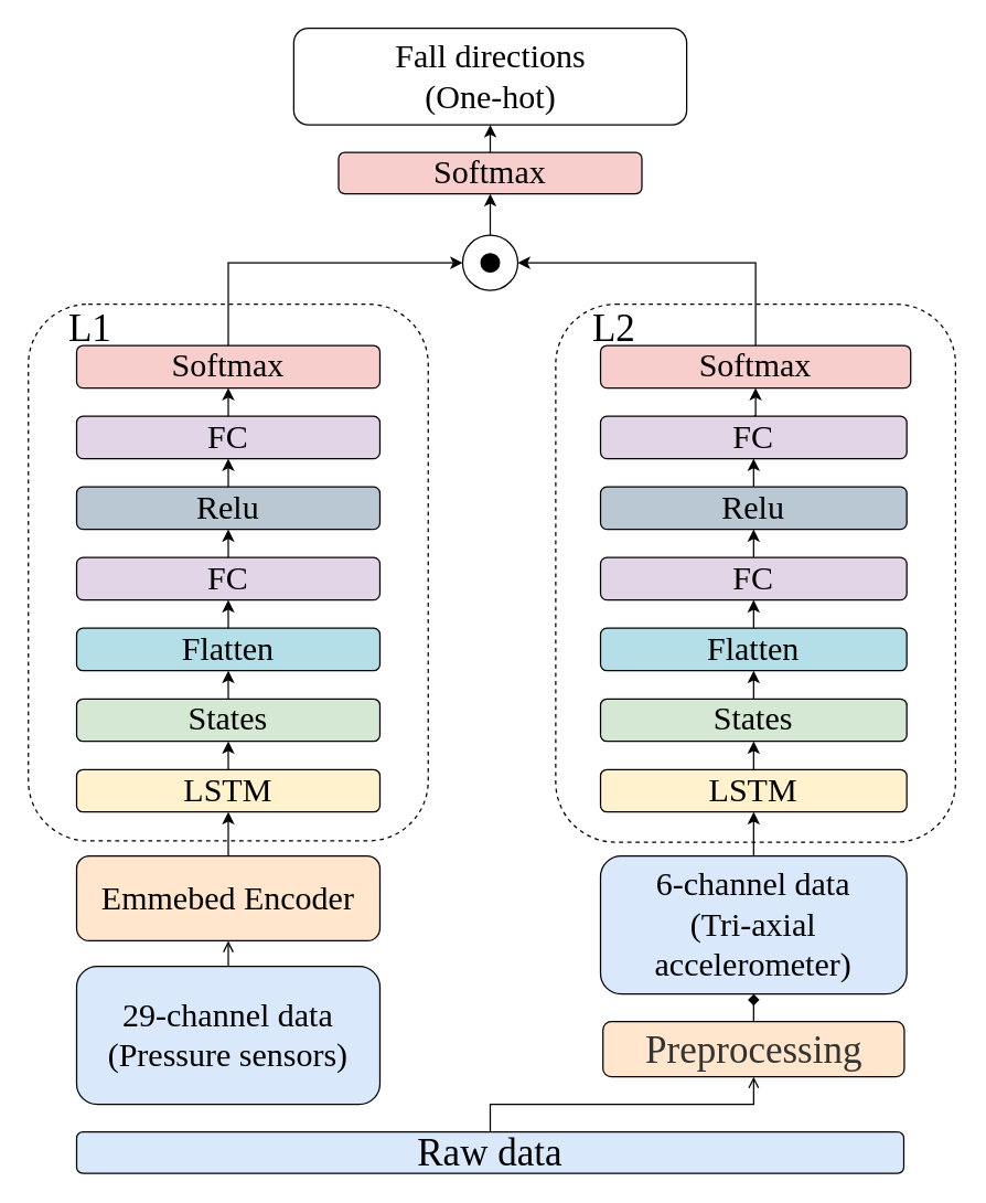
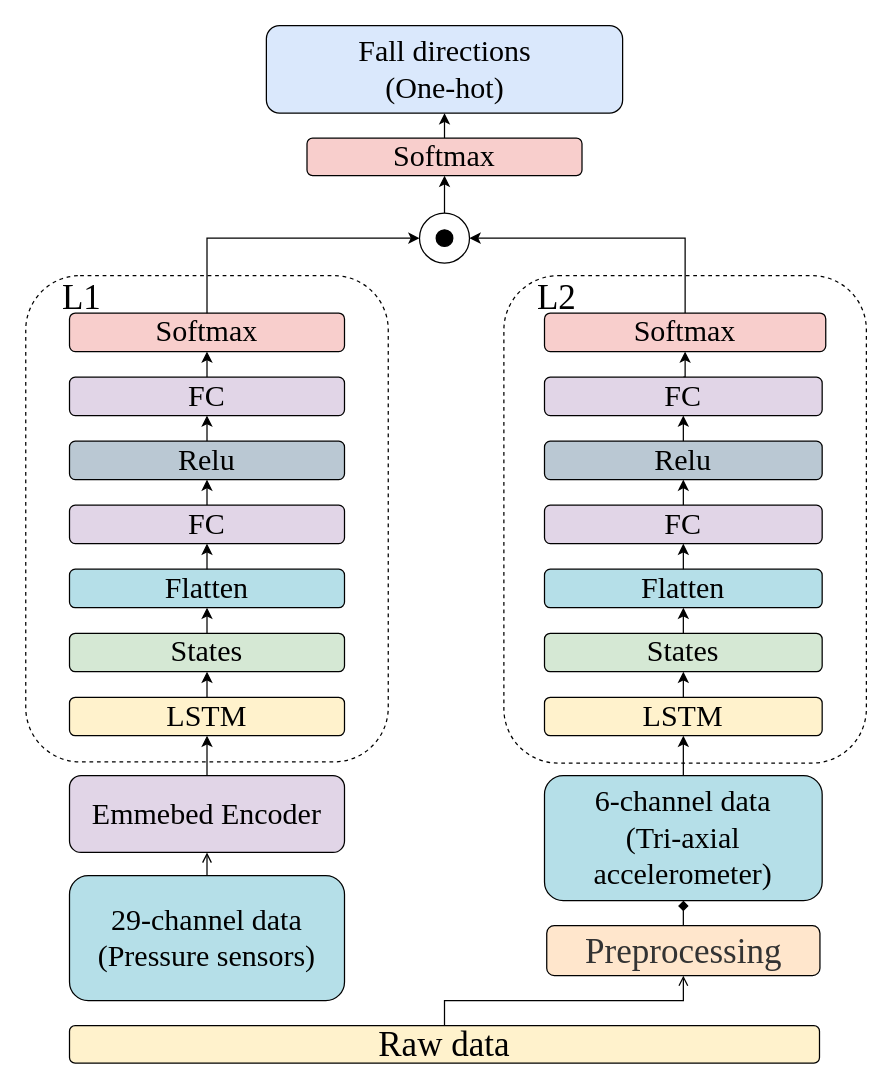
- <mxCell id="12" value="Fall directions&lt;br style=&quot;font-size: 24px;&quot;&gt;(One-hot)" style="rounded=1;whiteSpace=wrap;html=1;fontStyle=0;fontFamily=Times New Roman;fillColor=#ffffff;strokeColor=#000000;rotation=0;fontSize=24;" vertex="1" parent="1"><mxGeometry x="212.5" y="20" width="285" height="70" as="geometry" /></mxCell>
+ <mxCell id="12" value="Fall directions&lt;br style=&quot;font-size: 24px;&quot;&gt;(One-hot)" style="rounded=1;whiteSpace=wrap;html=1;fontStyle=0;fontFamily=Times New Roman;fillColor=#dae8fc;strokeColor=#000000;rotation=0;fontSize=24;" vertex="1" parent="1"><mxGeometry x="212.5" y="20" width="285" height="70" as="geometry" /></mxCell>
- <mxCell id="18" value="Emmebed Encoder" style="rounded=1;whiteSpace=wrap;html=1;fontStyle=0;fontFamily=Times New Roman;fillColor=#ffe6cc;strokeColor=#000000;rotation=0;fontSize=24;" vertex="1" parent="13"><mxGeometry y="370" width="220" height="61.46" as="geometry" /></mxCell>
+ <mxCell id="18" value="Emmebed Encoder" style="rounded=1;whiteSpace=wrap;html=1;fontStyle=0;fontFamily=Times New Roman;fillColor=#e1d5e7;strokeColor=#000000;rotation=0;fontSize=24;" vertex="1" parent="13"><mxGeometry y="370" width="220" height="61.46" as="geometry" /></mxCell>
- <mxCell id="51" value="6-channel data&lt;br&gt;(Tri-axial accelerometer)" style="rounded=1;whiteSpace=wrap;html=1;fontStyle=0;fontFamily=Times New Roman;fillColor=#dae8fc;strokeColor=#000000;rotation=0;fontSize=24;" vertex="1" parent="1"><mxGeometry x="435" y="620" width="222.14" height="100" as="geometry" /></mxCell>
+ <mxCell id="51" value="6-channel data&lt;br&gt;(Tri-axial accelerometer)" style="rounded=1;whiteSpace=wrap;html=1;fontStyle=0;fontFamily=Times New Roman;fillColor=#b5dfe8;strokeColor=#000000;rotation=0;fontSize=24;" vertex="1" parent="1"><mxGeometry x="435" y="620" width="222.14" height="100" as="geometry" /></mxCell>
- <mxCell id="5" value="29-channel data&lt;br style=&quot;font-size: 24px;&quot;&gt;(Pressure sensors)" style="rounded=1;whiteSpace=wrap;html=1;fontStyle=0;fontFamily=Times New Roman;fillColor=#dae8fc;strokeColor=#000000;rotation=0;fontSize=24;" vertex="1" parent="1"><mxGeometry x="55" y="700" width="220" height="100" as="geometry" /></mxCell>
+ <mxCell id="5" value="29-channel data&lt;br style=&quot;font-size: 24px;&quot;&gt;(Pressure sensors)" style="rounded=1;whiteSpace=wrap;html=1;fontStyle=0;fontFamily=Times New Roman;fillColor=#b5dfe8;strokeColor=#000000;rotation=0;fontSize=24;" vertex="1" parent="1"><mxGeometry x="55" y="700" width="220" height="100" as="geometry" /></mxCell>
- <mxCell id="7" value="Raw data" style="rounded=1;whiteSpace=wrap;html=1;fontStyle=0;fontFamily=Times New Roman;fillColor=#dae8fc;strokeColor=#000000;rotation=0;fontSize=28;" vertex="1" parent="1"><mxGeometry x="55" y="820" width="600" height="30" as="geometry" /></mxCell>
+ <mxCell id="7" value="Raw data" style="rounded=1;whiteSpace=wrap;html=1;fontStyle=0;fontFamily=Times New Roman;fillColor=#fff2cc;strokeColor=#000000;rotation=0;fontSize=28;" vertex="1" parent="1"><mxGeometry x="55" y="820" width="600" height="30" as="geometry" /></mxCell>
